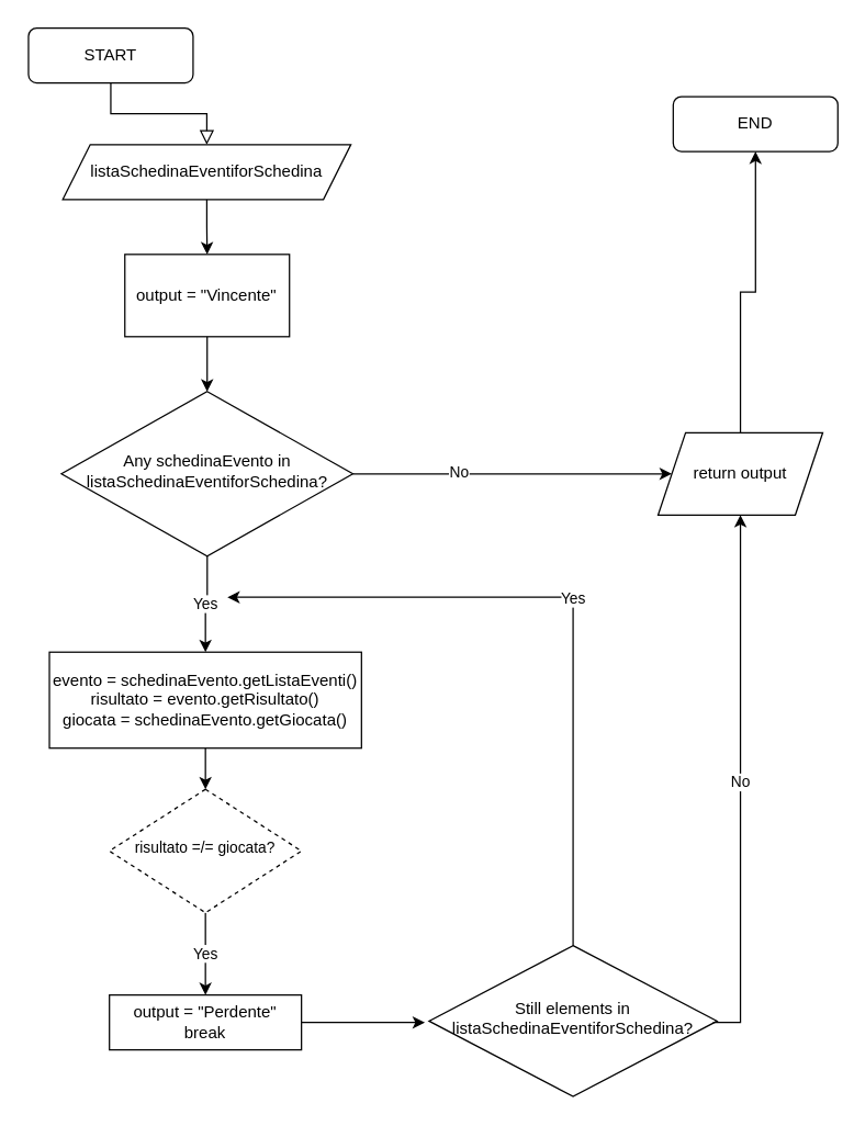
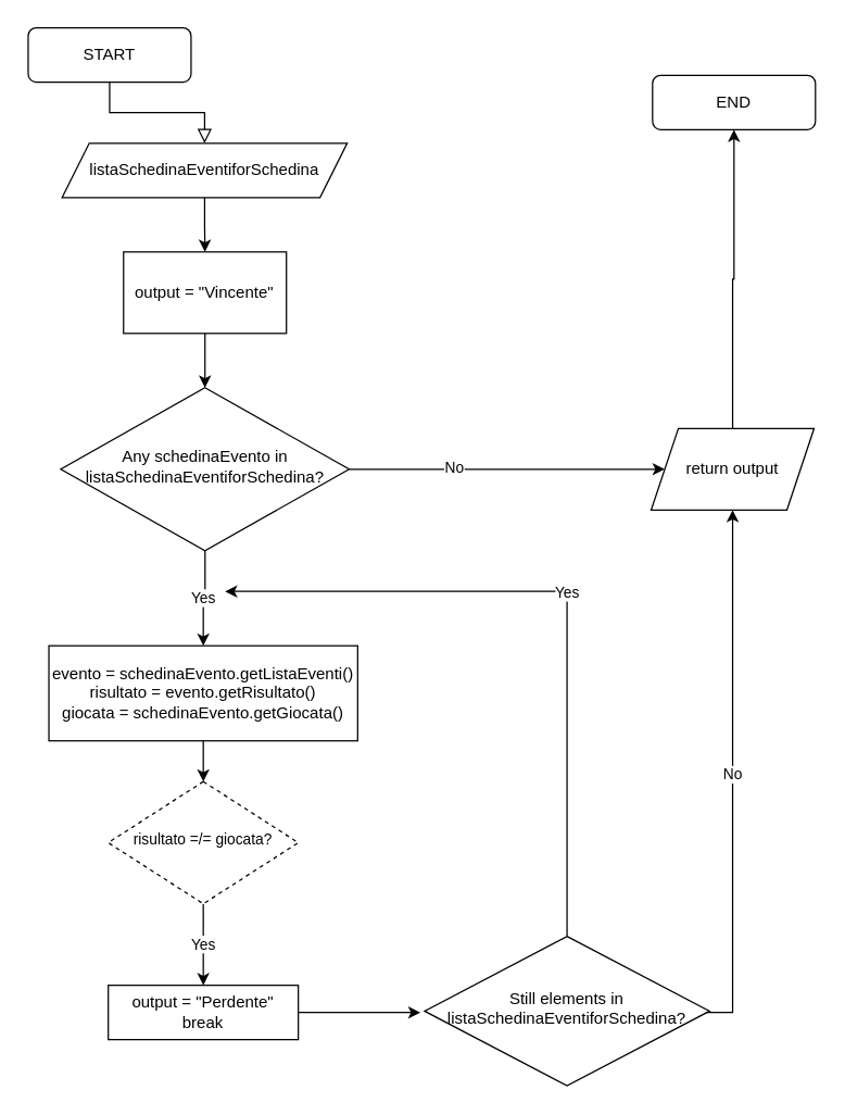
- <mxCell id="21" value="END" style="rounded=1;whiteSpace=wrap;html=1;fontSize=12;glass=0;strokeWidth=1;shadow=0;" vertex="1" parent="1"><mxGeometry x="490" y="70" width="120" height="40" as="geometry" /></mxCell>
+ <mxCell id="21" value="END" style="rounded=1;whiteSpace=wrap;html=1;fontSize=12;glass=0;strokeWidth=1;shadow=0;" vertex="1" parent="1"><mxGeometry x="480" y="55" width="120" height="40" as="geometry" /></mxCell>
